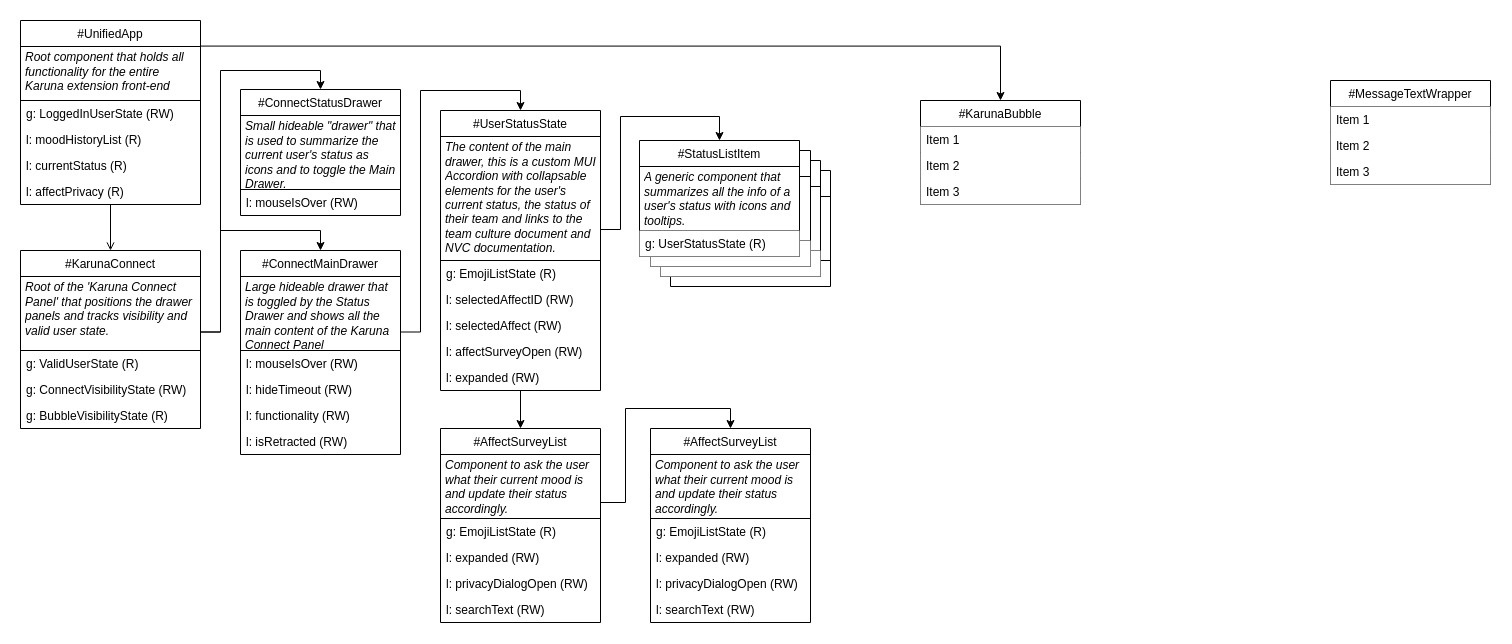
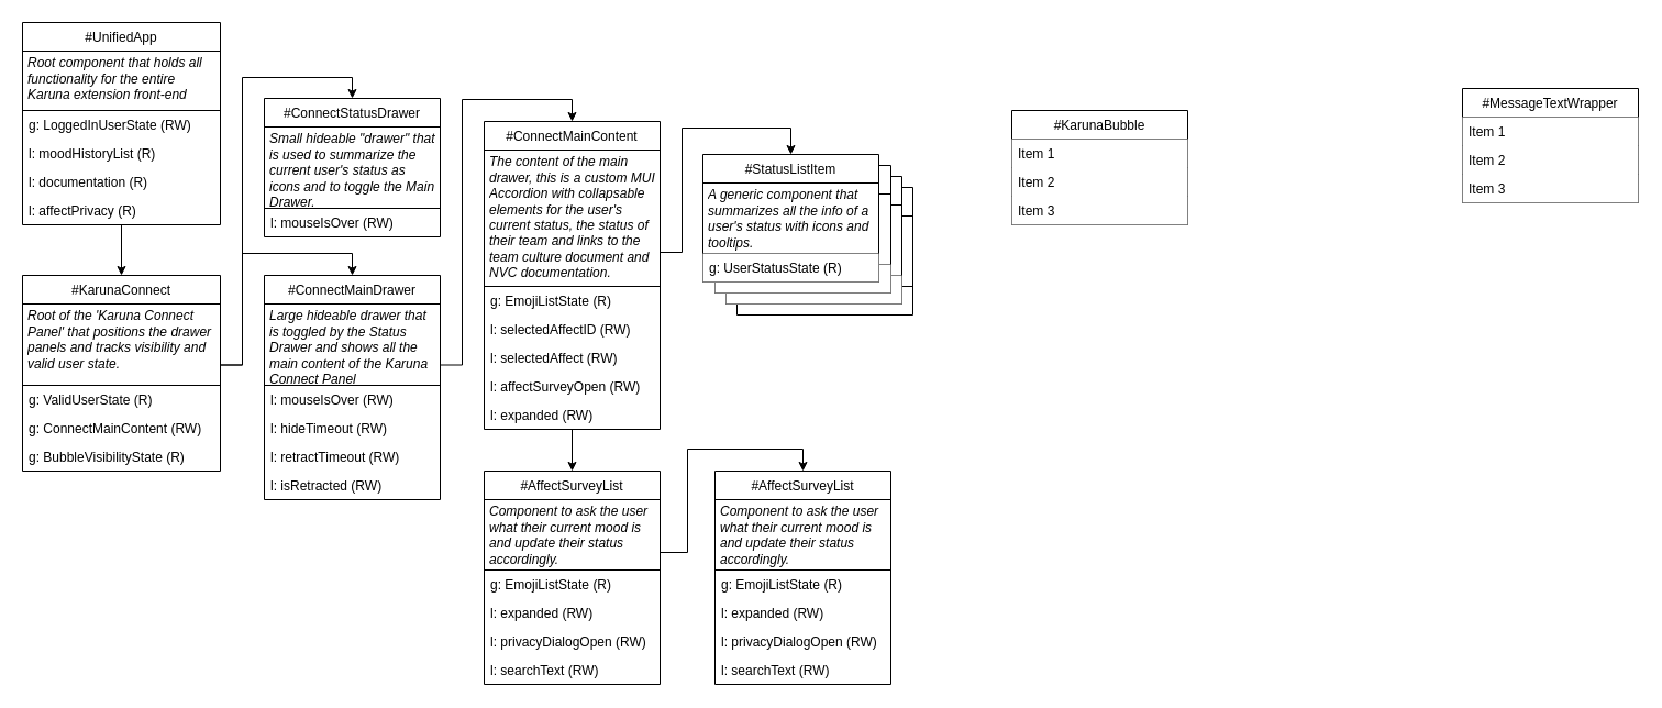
- <mxCell id="32" style="edgeStyle=orthogonalEdgeStyle;rounded=0;orthogonalLoop=1;jettySize=auto;html=1;exitX=0.998;exitY=0.139;exitDx=0;exitDy=0;exitPerimeter=0;entryX=0.5;entryY=0;entryDx=0;entryDy=0;" parent="1" source="13" target="23" edge="1"><mxGeometry relative="1" as="geometry" /></mxCell>
- <mxCell id="44" value="#UserStatusState" style="swimlane;fontStyle=0;childLayout=stackLayout;horizontal=1;startSize=26;horizontalStack=0;resizeParent=1;resizeParentMax=0;resizeLast=0;collapsible=1;marginBottom=0;" parent="1" vertex="1"><mxGeometry x="440" y="110" width="160" height="280" as="geometry"><mxRectangle x="20" y="80" width="160" height="26" as="alternateBounds" /></mxGeometry></mxCell>
+ <mxCell id="44" value="#ConnectMainContent" style="swimlane;fontStyle=0;childLayout=stackLayout;horizontal=1;startSize=26;horizontalStack=0;resizeParent=1;resizeParentMax=0;resizeLast=0;collapsible=1;marginBottom=0;" parent="1" vertex="1"><mxGeometry x="440" y="110" width="160" height="280" as="geometry"><mxRectangle x="20" y="80" width="160" height="26" as="alternateBounds" /></mxGeometry></mxCell>
- <mxCell id="17" value="l: currentStatus (R)" style="text;strokeColor=none;align=left;verticalAlign=top;spacingLeft=4;spacingRight=4;overflow=hidden;rotatable=0;points=[[0,0.5],[1,0.5]];portConstraint=eastwest;" parent="13" vertex="1"><mxGeometry y="132" width="180" height="26" as="geometry" /></mxCell>
+ <mxCell id="17" value="l: documentation (R)" style="text;strokeColor=none;align=left;verticalAlign=top;spacingLeft=4;spacingRight=4;overflow=hidden;rotatable=0;points=[[0,0.5],[1,0.5]];portConstraint=eastwest;" parent="13" vertex="1"><mxGeometry y="132" width="180" height="26" as="geometry" /></mxCell>
- <mxCell id="12" style="edgeStyle=orthogonalEdgeStyle;rounded=0;orthogonalLoop=1;jettySize=auto;html=1;exitX=0.5;exitY=1;exitDx=0;exitDy=0;entryX=0.5;entryY=0;entryDx=0;entryDy=0;endArrow=open;" parent="1" source="13" target="27" edge="1"><mxGeometry relative="1" as="geometry" /></mxCell>
+ <mxCell id="12" style="edgeStyle=orthogonalEdgeStyle;rounded=0;orthogonalLoop=1;jettySize=auto;html=1;exitX=0.5;exitY=1;exitDx=0;exitDy=0;entryX=0.5;entryY=0;entryDx=0;entryDy=0;" parent="1" source="13" target="27" edge="1"><mxGeometry relative="1" as="geometry" /></mxCell>
- <mxCell id="30" value="g: ConnectVisibilityState (RW)" style="text;strokeColor=none;align=left;verticalAlign=top;spacingLeft=4;spacingRight=4;overflow=hidden;rotatable=0;points=[[0,0.5],[1,0.5]];portConstraint=eastwest;" parent="27" vertex="1"><mxGeometry y="126" width="180" height="26" as="geometry" /></mxCell>
+ <mxCell id="30" value="g: ConnectMainContent (RW)" style="text;strokeColor=none;align=left;verticalAlign=top;spacingLeft=4;spacingRight=4;overflow=hidden;rotatable=0;points=[[0,0.5],[1,0.5]];portConstraint=eastwest;" parent="27" vertex="1"><mxGeometry y="126" width="180" height="26" as="geometry" /></mxCell>
- <mxCell id="41" value="l: functionality (RW)" style="text;strokeColor=none;fillColor=none;align=left;verticalAlign=top;spacingLeft=4;spacingRight=4;overflow=hidden;rotatable=0;points=[[0,0.5],[1,0.5]];portConstraint=eastwest;" vertex="1" parent="37"><mxGeometry y="152" width="160" height="26" as="geometry" /></mxCell>
+ <mxCell id="41" value="l: retractTimeout (RW)" style="text;strokeColor=none;fillColor=none;align=left;verticalAlign=top;spacingLeft=4;spacingRight=4;overflow=hidden;rotatable=0;points=[[0,0.5],[1,0.5]];portConstraint=eastwest;" vertex="1" parent="37"><mxGeometry y="152" width="160" height="26" as="geometry" /></mxCell>
